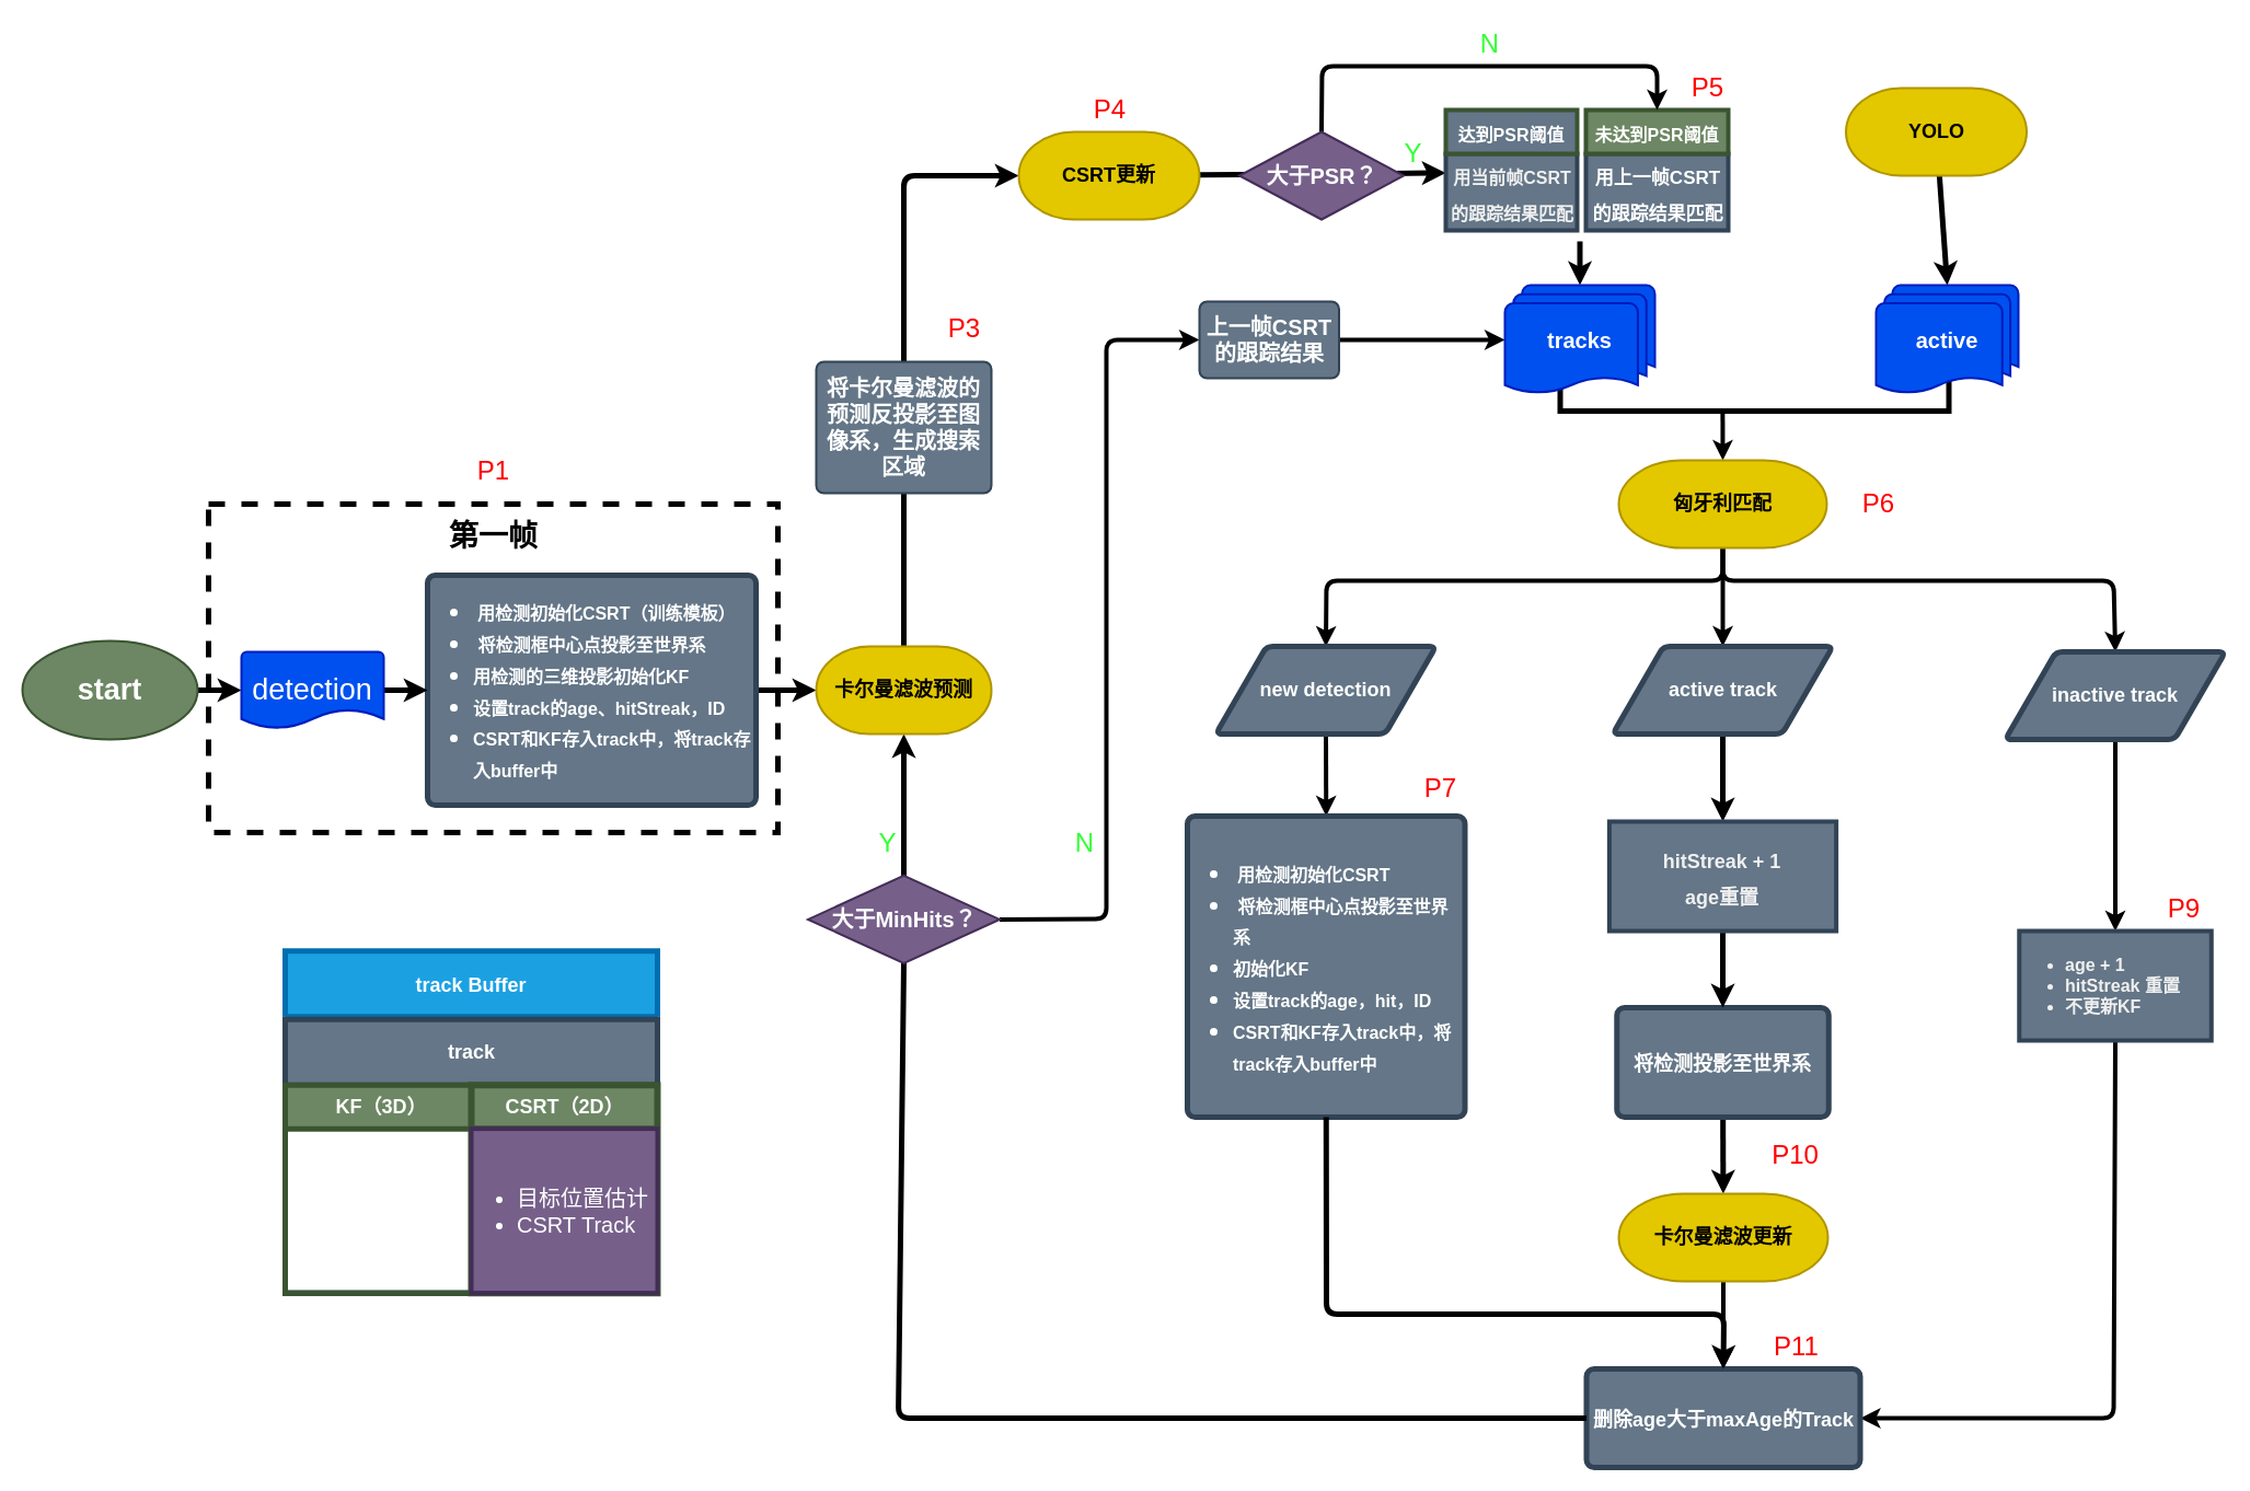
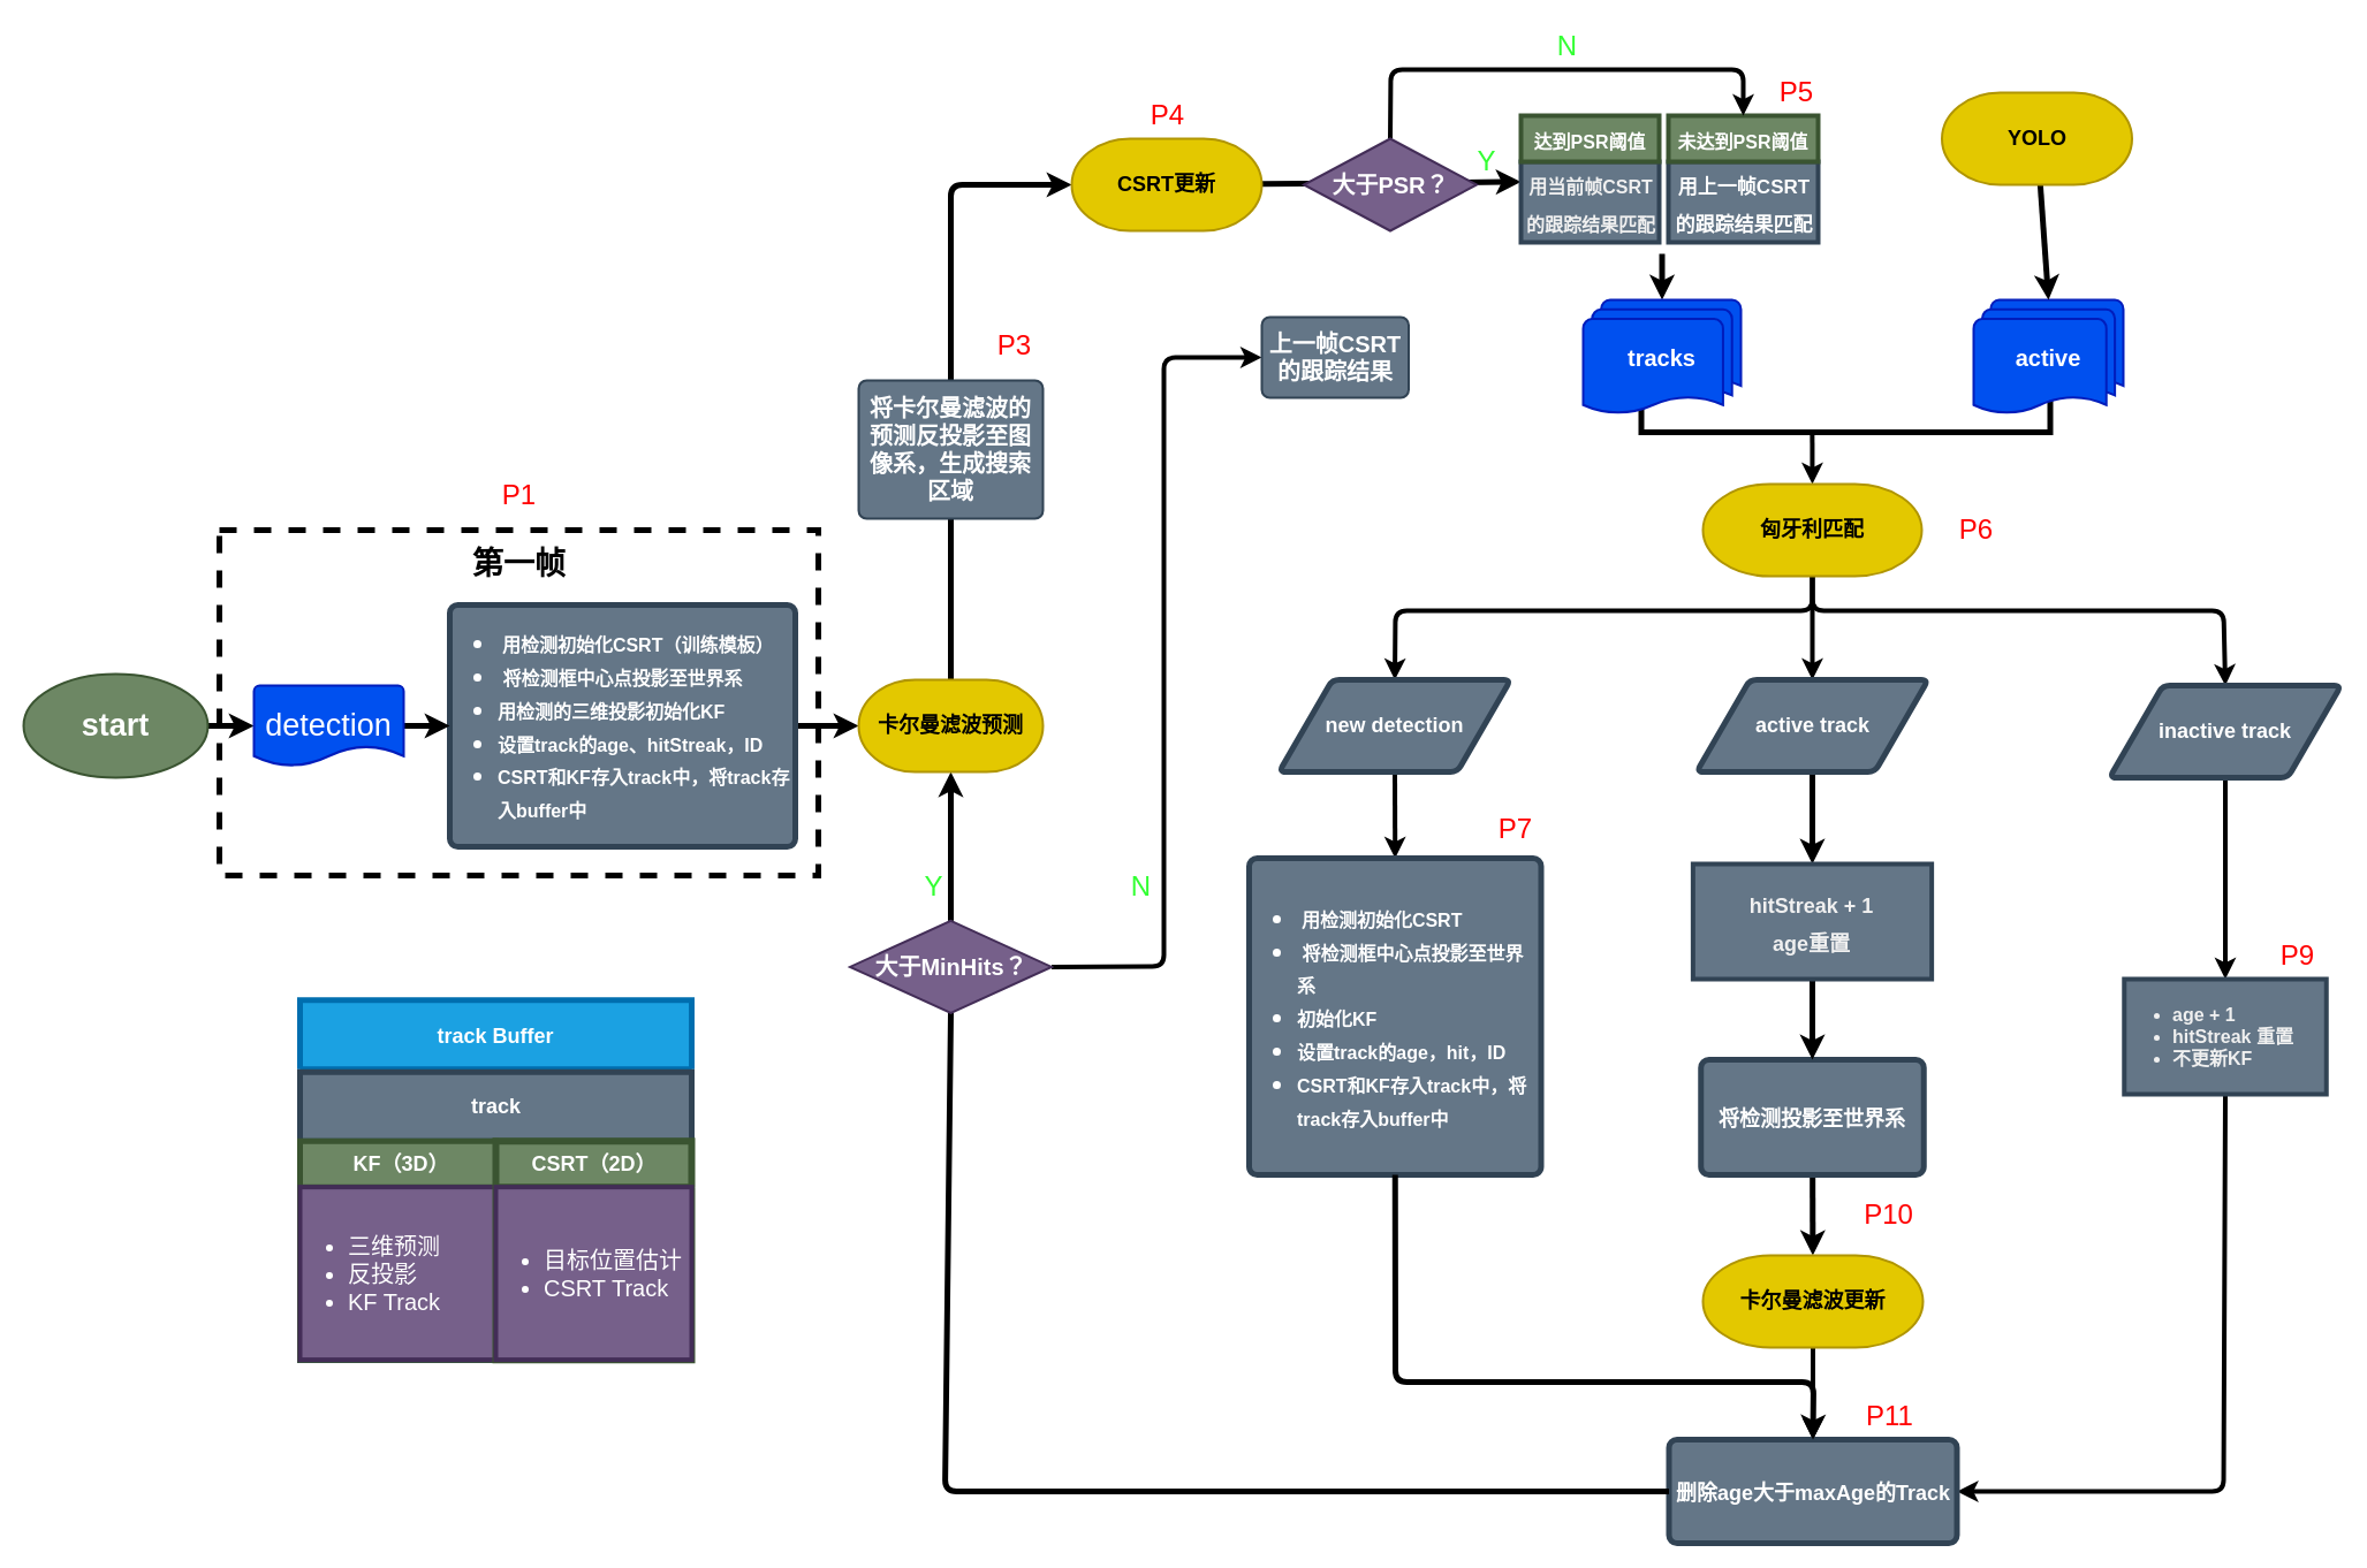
- <mxCell id="50" value="&lt;b style=&quot;font-size: 16px;&quot;&gt;达到PSR阈值&lt;/b&gt;" style="rounded=0;whiteSpace=wrap;html=1;fillStyle=auto;strokeColor=#3A5431;strokeWidth=4;fontSize=27;fillColor=#647687;fontColor=#ffffff;container=0;" parent="46" vertex="1"><mxGeometry width="120" height="40" as="geometry" /></mxCell>
+ <mxCell id="50" value="&lt;b style=&quot;font-size: 16px;&quot;&gt;达到PSR阈值&lt;/b&gt;" style="rounded=0;whiteSpace=wrap;html=1;fillStyle=auto;strokeColor=#3A5431;strokeWidth=4;fontSize=27;fillColor=#6d8764;fontColor=#ffffff;container=0;" parent="46" vertex="1"><mxGeometry width="120" height="40" as="geometry" /></mxCell>
- <mxCell id="75" style="edgeStyle=none;html=1;exitX=1;exitY=0.5;exitDx=0;exitDy=0;entryX=0;entryY=0.5;entryDx=0;entryDy=0;entryPerimeter=0;strokeWidth=4;" parent="1" source="76" target="20" edge="1"><mxGeometry relative="1" as="geometry" /></mxCell>
+ <mxCell id="16" value="&lt;ul&gt;&lt;li&gt;三维预测&lt;/li&gt;&lt;li&gt;反投影&lt;/li&gt;&lt;li style=&quot;&quot;&gt;KF Track&lt;/li&gt;&lt;/ul&gt;" style="rounded=0;whiteSpace=wrap;html=1;fillStyle=auto;fontSize=20;fillColor=#76608a;fontColor=#ffffff;strokeColor=#432D57;strokeWidth=4;align=left;" parent="15" vertex="1"><mxGeometry y="40" width="170" height="150" as="geometry" /></mxCell>
